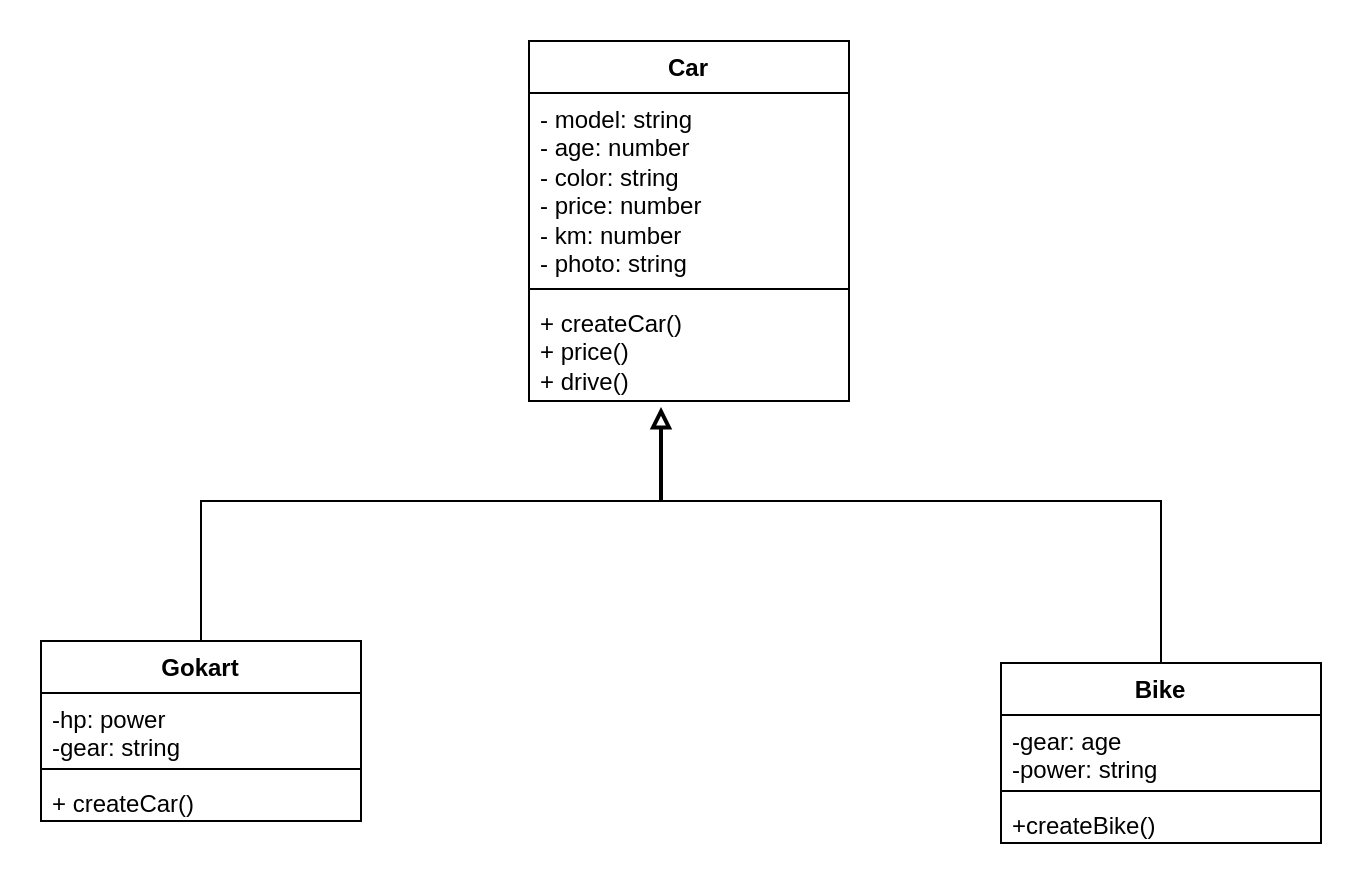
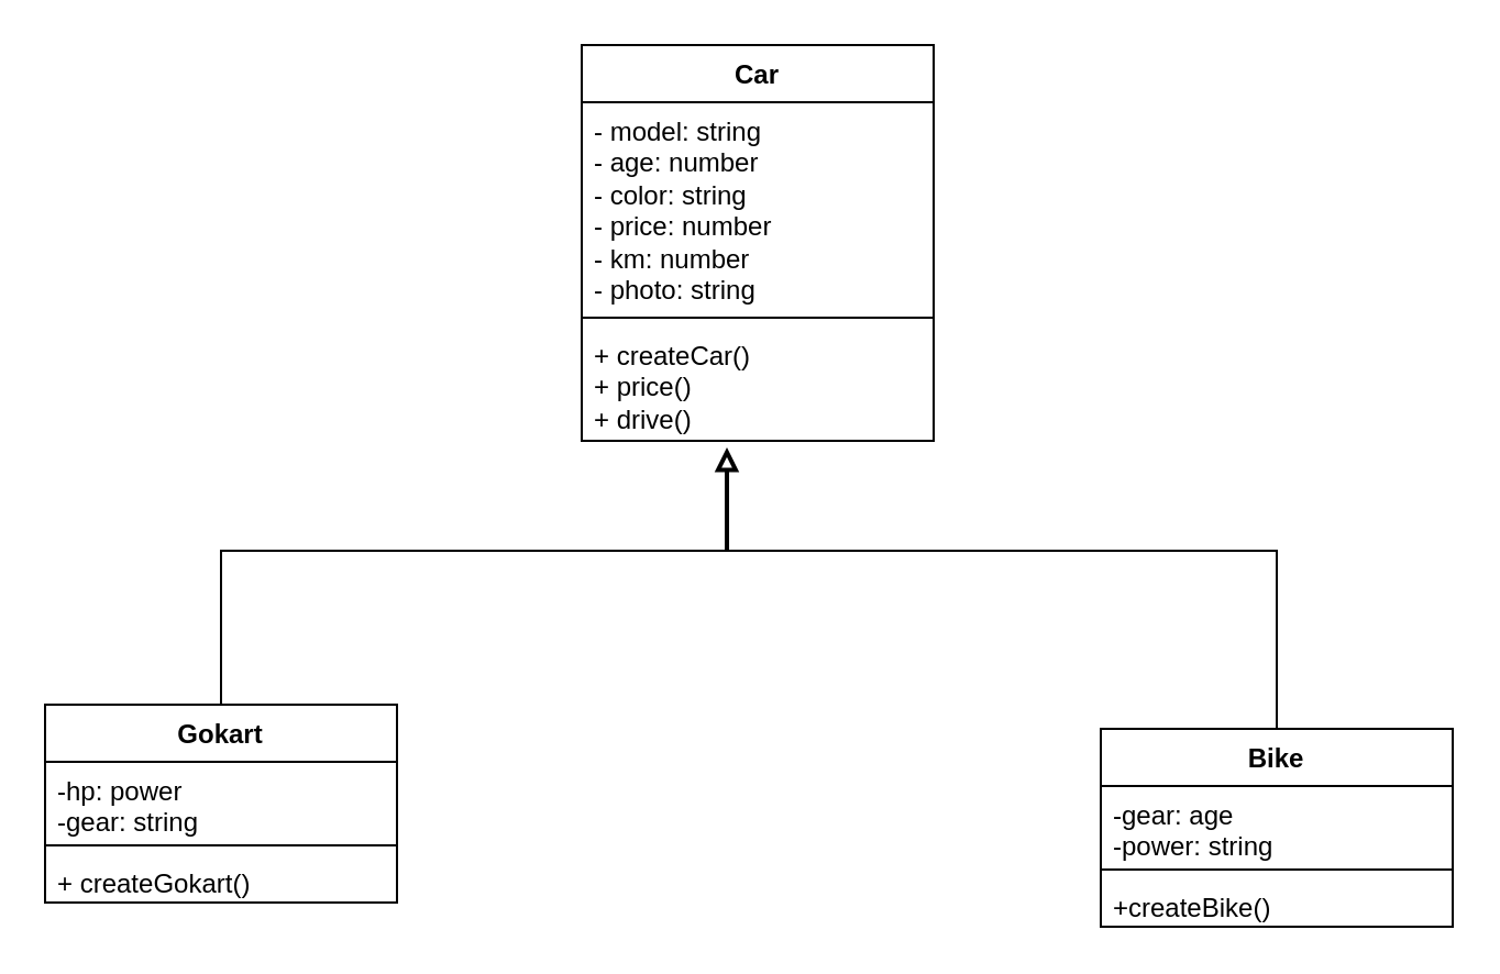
- <mxCell id="9" value="+ createCar()" style="text;strokeColor=none;fillColor=none;align=left;verticalAlign=top;spacingLeft=4;spacingRight=4;overflow=hidden;rotatable=0;points=[[0,0.5],[1,0.5]];portConstraint=eastwest;whiteSpace=wrap;html=1;" vertex="1" parent="6"><mxGeometry y="68" width="160" height="22" as="geometry" /></mxCell>
+ <mxCell id="9" value="+ createGokart()" style="text;strokeColor=none;fillColor=none;align=left;verticalAlign=top;spacingLeft=4;spacingRight=4;overflow=hidden;rotatable=0;points=[[0,0.5],[1,0.5]];portConstraint=eastwest;whiteSpace=wrap;html=1;" vertex="1" parent="6"><mxGeometry y="68" width="160" height="22" as="geometry" /></mxCell>
